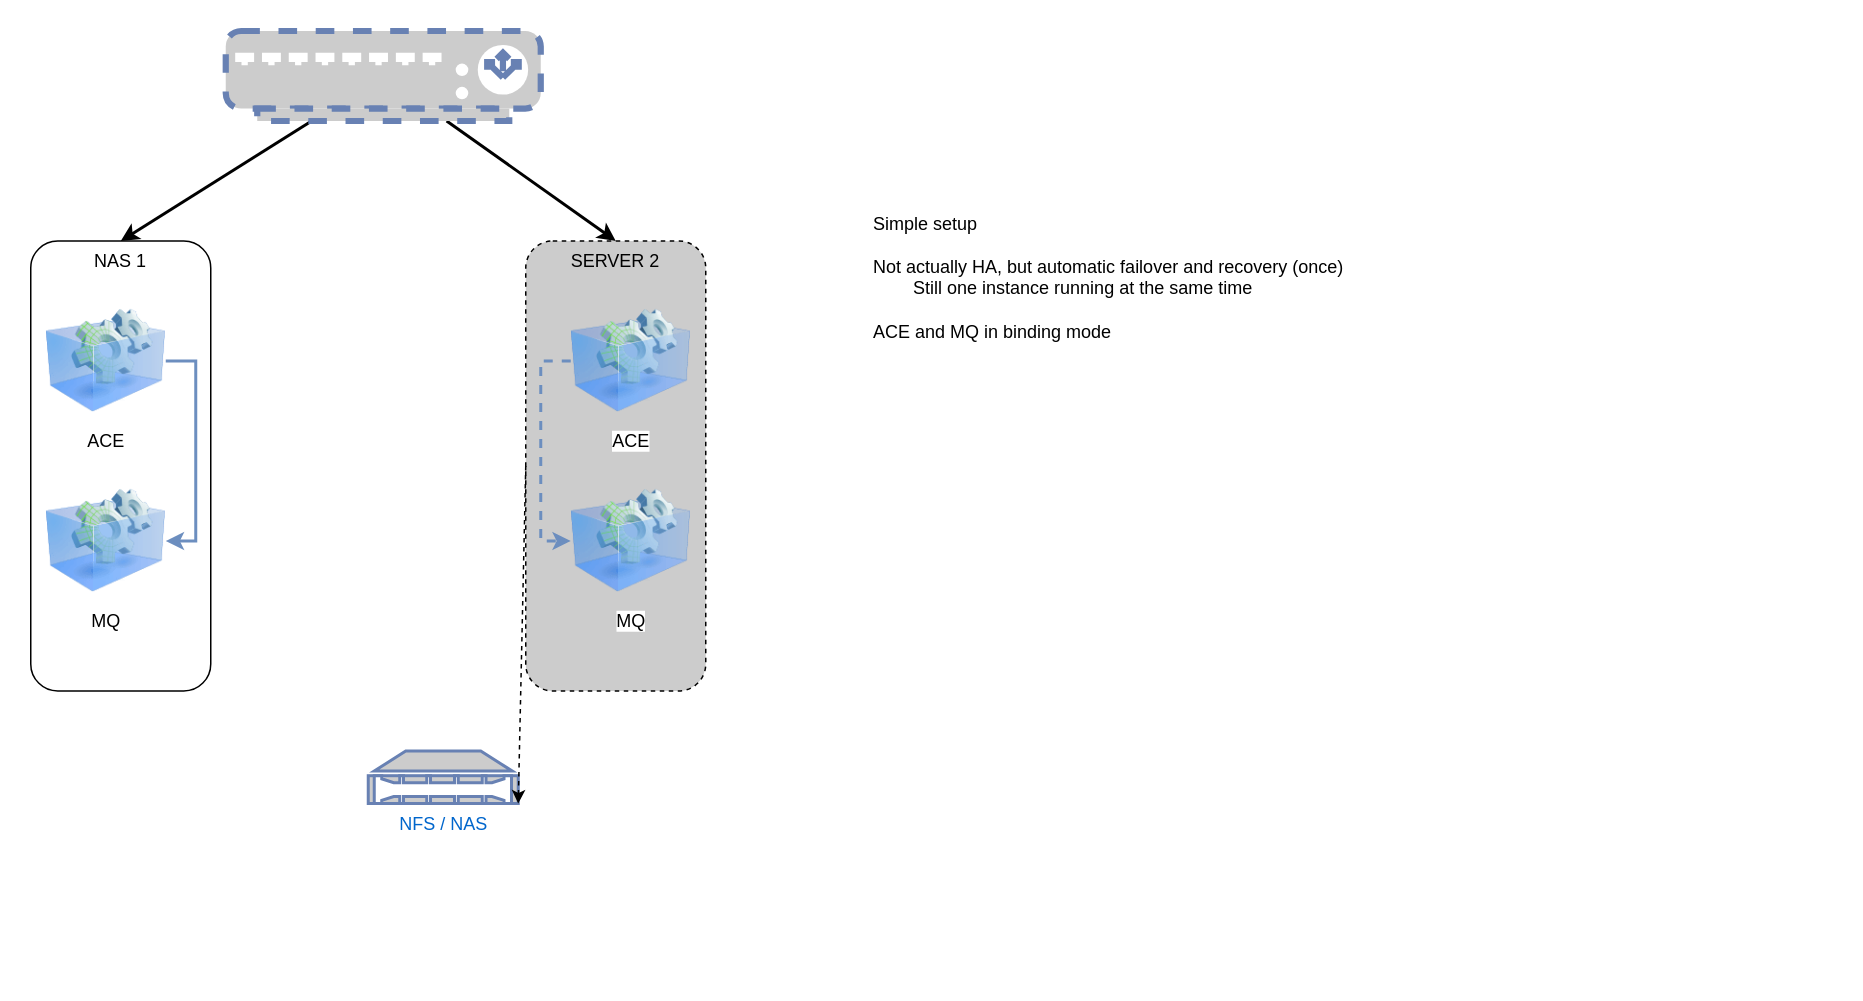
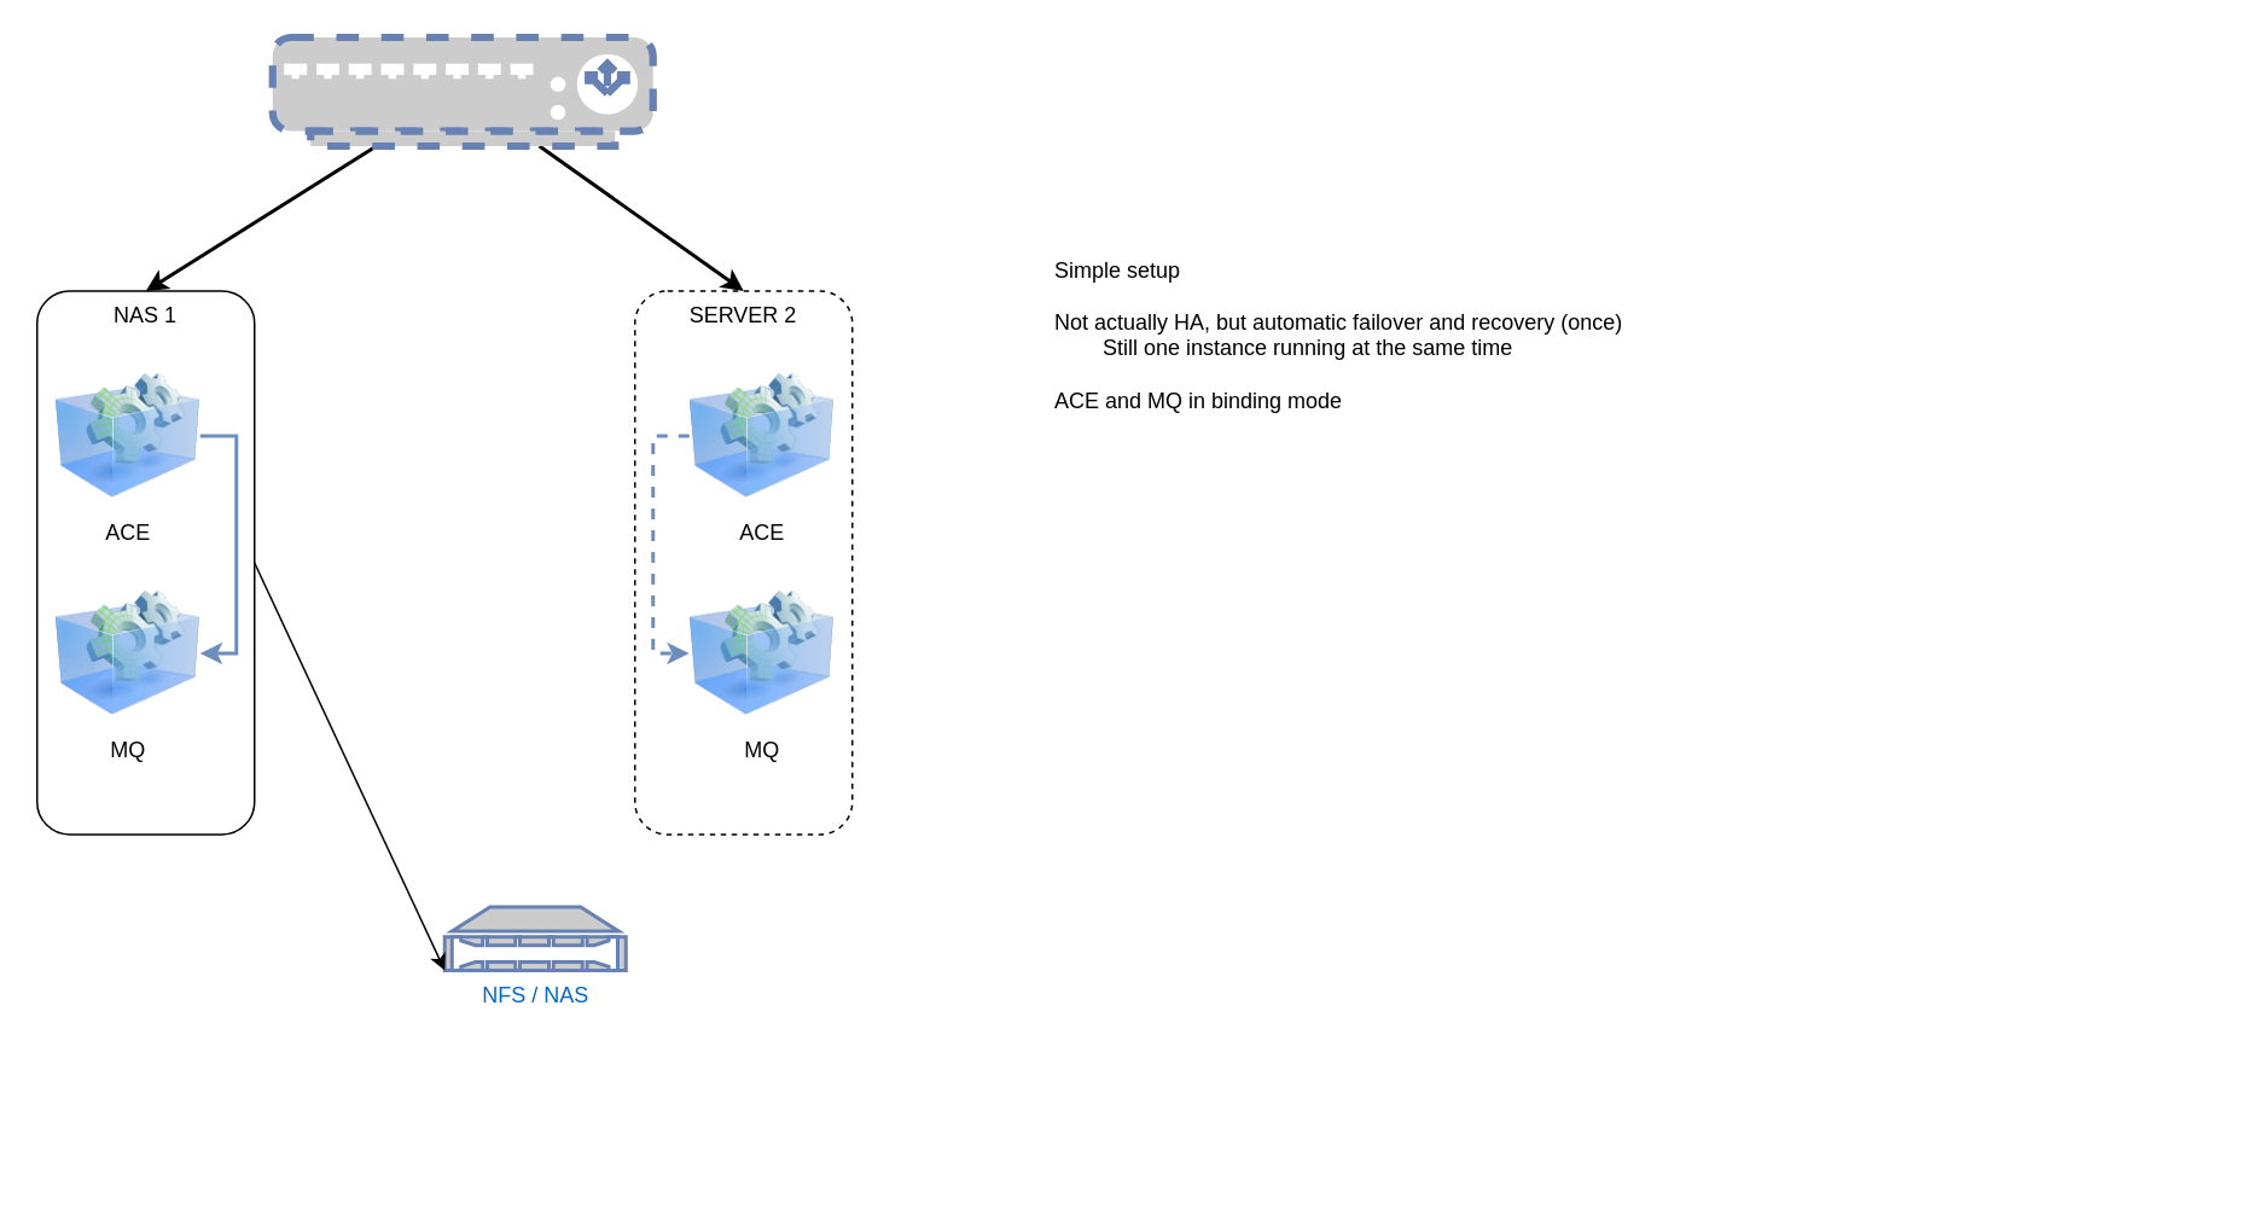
- <mxCell id="5" value="SERVER 2" style="rounded=1;whiteSpace=wrap;html=1;verticalAlign=top;dashed=1;fillColor=#cccccc;" vertex="1" parent="1"><mxGeometry x="350" y="160" width="120" height="300" as="geometry" /></mxCell>
+ <mxCell id="5" value="SERVER 2" style="rounded=1;whiteSpace=wrap;html=1;verticalAlign=top;dashed=1;" vertex="1" parent="1"><mxGeometry x="350" y="160" width="120" height="300" as="geometry" /></mxCell>
+ <mxCell id="10" value="" style="endArrow=classic;html=1;rounded=0;exitX=1;exitY=0.5;exitDx=0;exitDy=0;entryX=0;entryY=1;entryDx=0;entryDy=0;entryPerimeter=0;" edge="1" parent="1" source="2" target="9"><mxGeometry width="50" height="50" relative="1" as="geometry"><mxPoint x="140" y="270" as="sourcePoint" /><mxPoint x="190" y="220" as="targetPoint" /></mxGeometry></mxCell>
- <mxCell id="11" value="" style="endArrow=classic;html=1;rounded=0;exitX=0;exitY=0.5;exitDx=0;exitDy=0;entryX=1;entryY=1;entryDx=0;entryDy=0;entryPerimeter=0;dashed=1;" edge="1" parent="1" source="5" target="9"><mxGeometry width="50" height="50" relative="1" as="geometry"><mxPoint x="250" y="470" as="sourcePoint" /><mxPoint x="355" y="530" as="targetPoint" /></mxGeometry></mxCell>
